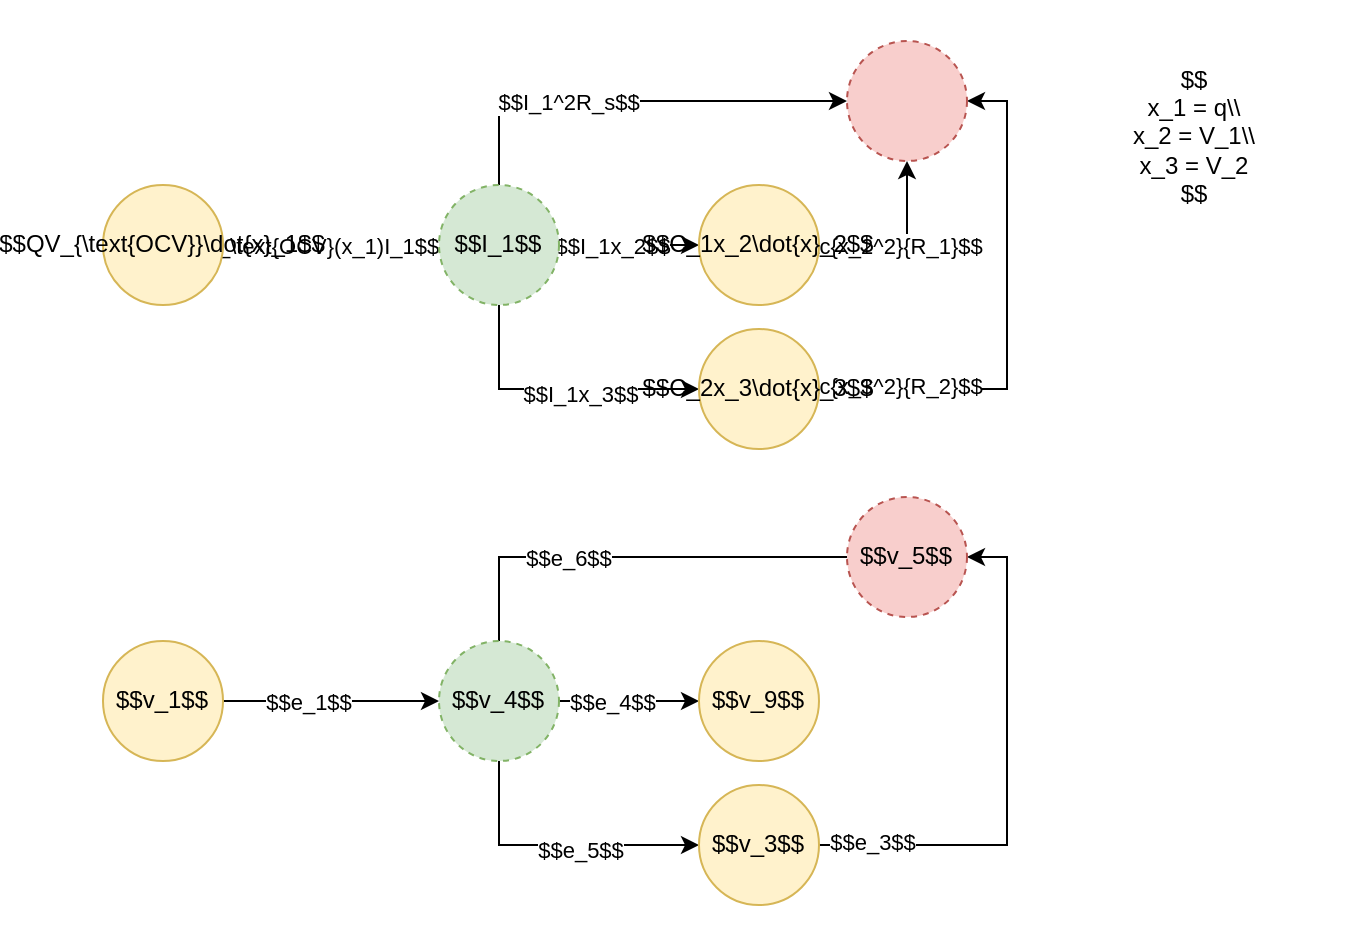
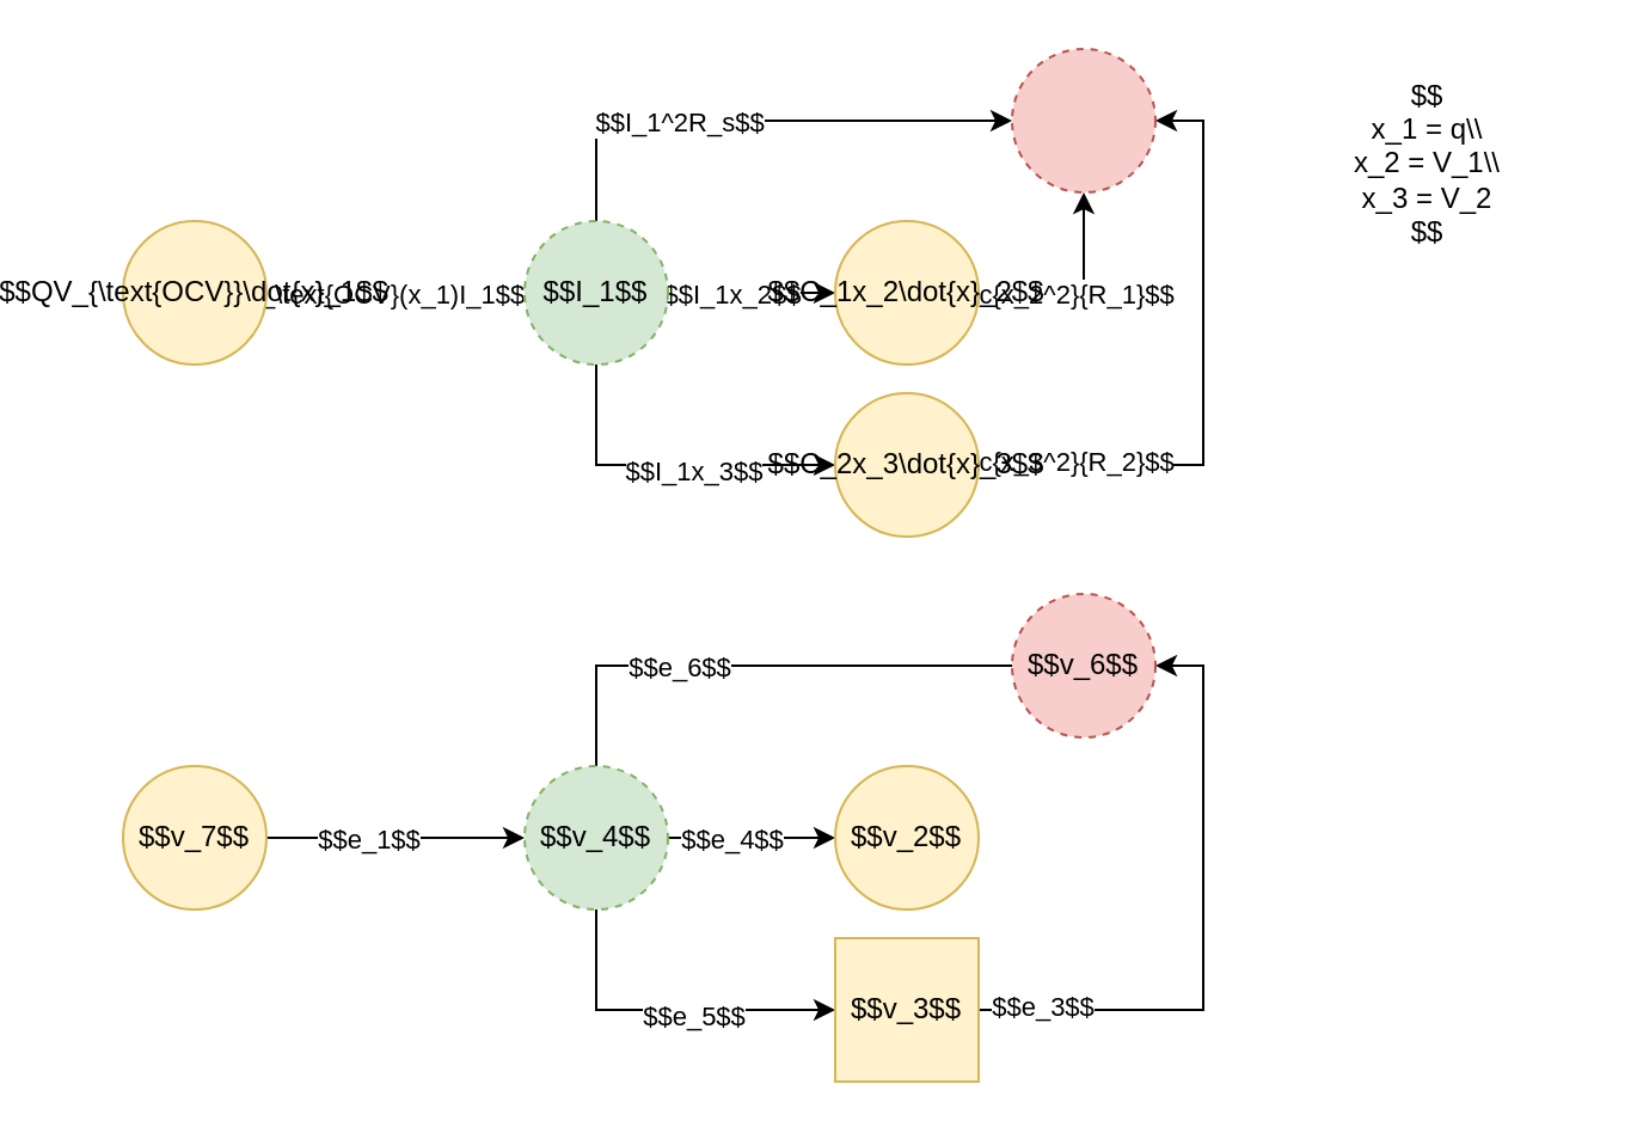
- <mxCell id="33" value="$$v_5$$" style="ellipse;whiteSpace=wrap;html=1;aspect=fixed;dashed=1;fillColor=#f8cecc;strokeColor=#b85450;" parent="1" vertex="1"><mxGeometry x="392" y="248" width="60" height="60" as="geometry" /></mxCell>
+ <mxCell id="33" value="$$v_6$$" style="ellipse;whiteSpace=wrap;html=1;aspect=fixed;dashed=1;fillColor=#f8cecc;strokeColor=#b85450;" parent="1" vertex="1"><mxGeometry x="392" y="248" width="60" height="60" as="geometry" /></mxCell>
- <mxCell id="21" value="$$v_1$$" style="ellipse;whiteSpace=wrap;html=1;aspect=fixed;fillColor=#fff2cc;strokeColor=#d6b656;" parent="1" vertex="1"><mxGeometry x="20" y="320" width="60" height="60" as="geometry" /></mxCell>
+ <mxCell id="21" value="$$v_7$$" style="ellipse;whiteSpace=wrap;html=1;aspect=fixed;fillColor=#fff2cc;strokeColor=#d6b656;" parent="1" vertex="1"><mxGeometry x="20" y="320" width="60" height="60" as="geometry" /></mxCell>
- <mxCell id="29" value="$$v_9$$" style="ellipse;whiteSpace=wrap;html=1;aspect=fixed;fillColor=#fff2cc;strokeColor=#d6b656;" parent="1" vertex="1"><mxGeometry x="318" y="320" width="60" height="60" as="geometry" /></mxCell>
+ <mxCell id="29" value="$$v_2$$" style="ellipse;whiteSpace=wrap;html=1;aspect=fixed;fillColor=#fff2cc;strokeColor=#d6b656;" parent="1" vertex="1"><mxGeometry x="318" y="320" width="60" height="60" as="geometry" /></mxCell>
- <mxCell id="32" value="$$v_3$$" style="ellipse;whiteSpace=wrap;html=1;aspect=fixed;fillColor=#fff2cc;strokeColor=#d6b656;" parent="1" vertex="1"><mxGeometry x="318" y="392" width="60" height="60" as="geometry" /></mxCell>
+ <mxCell id="32" value="$$v_3$$" style="whiteSpace=wrap;html=1;aspect=fixed;fillColor=#fff2cc;strokeColor=#d6b656;rounded=0;" parent="1" vertex="1"><mxGeometry x="318" y="392" width="60" height="60" as="geometry" /></mxCell>
